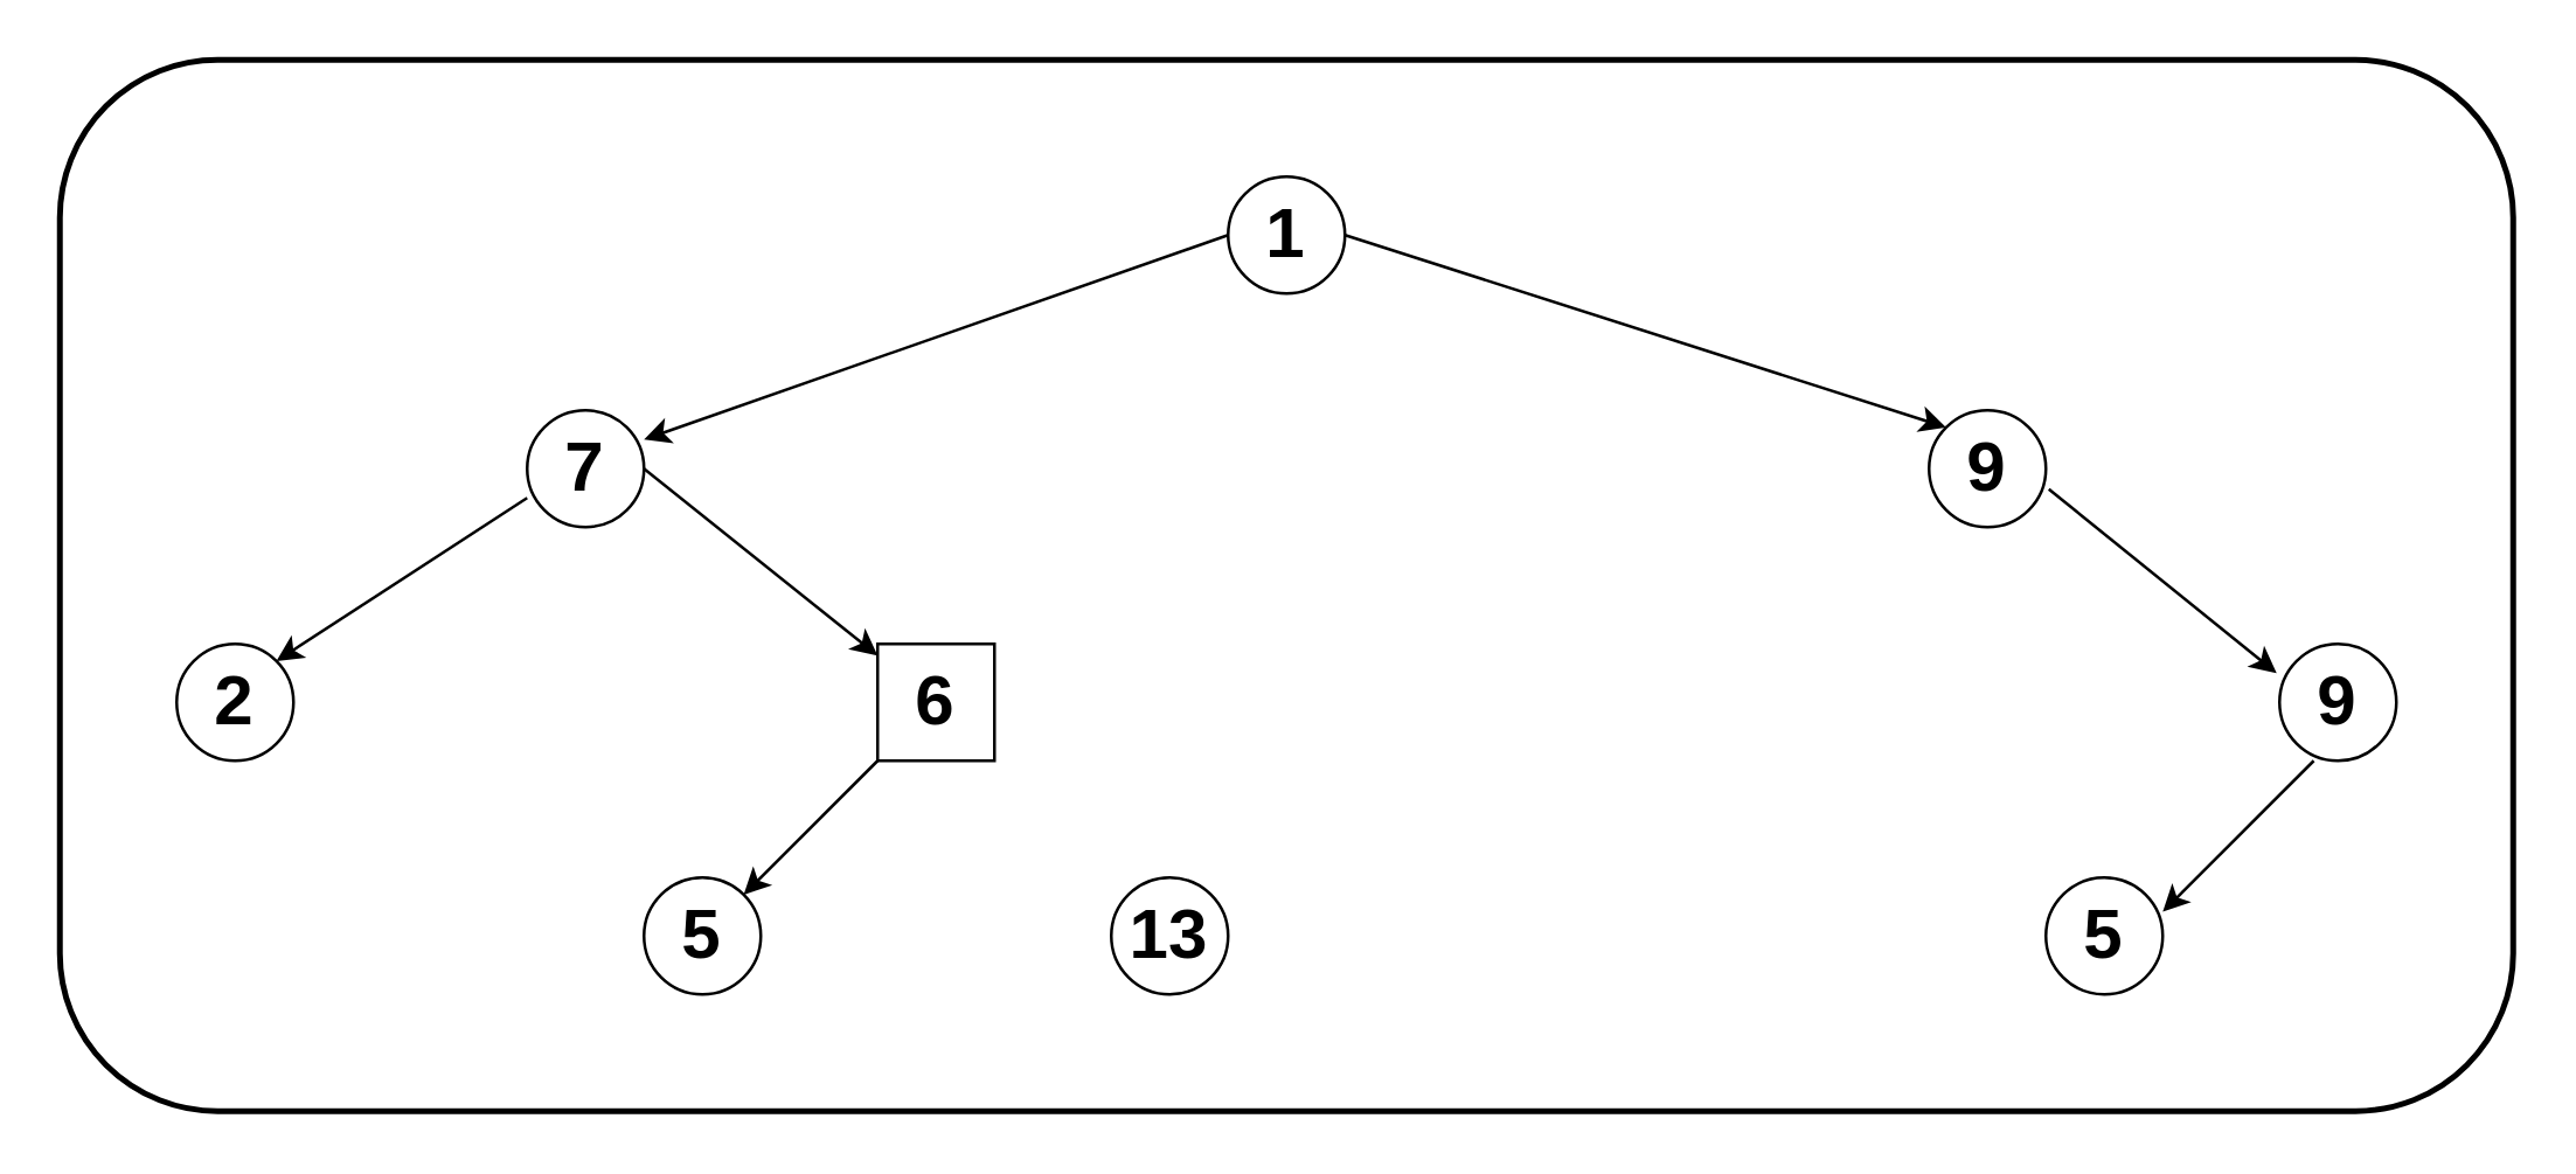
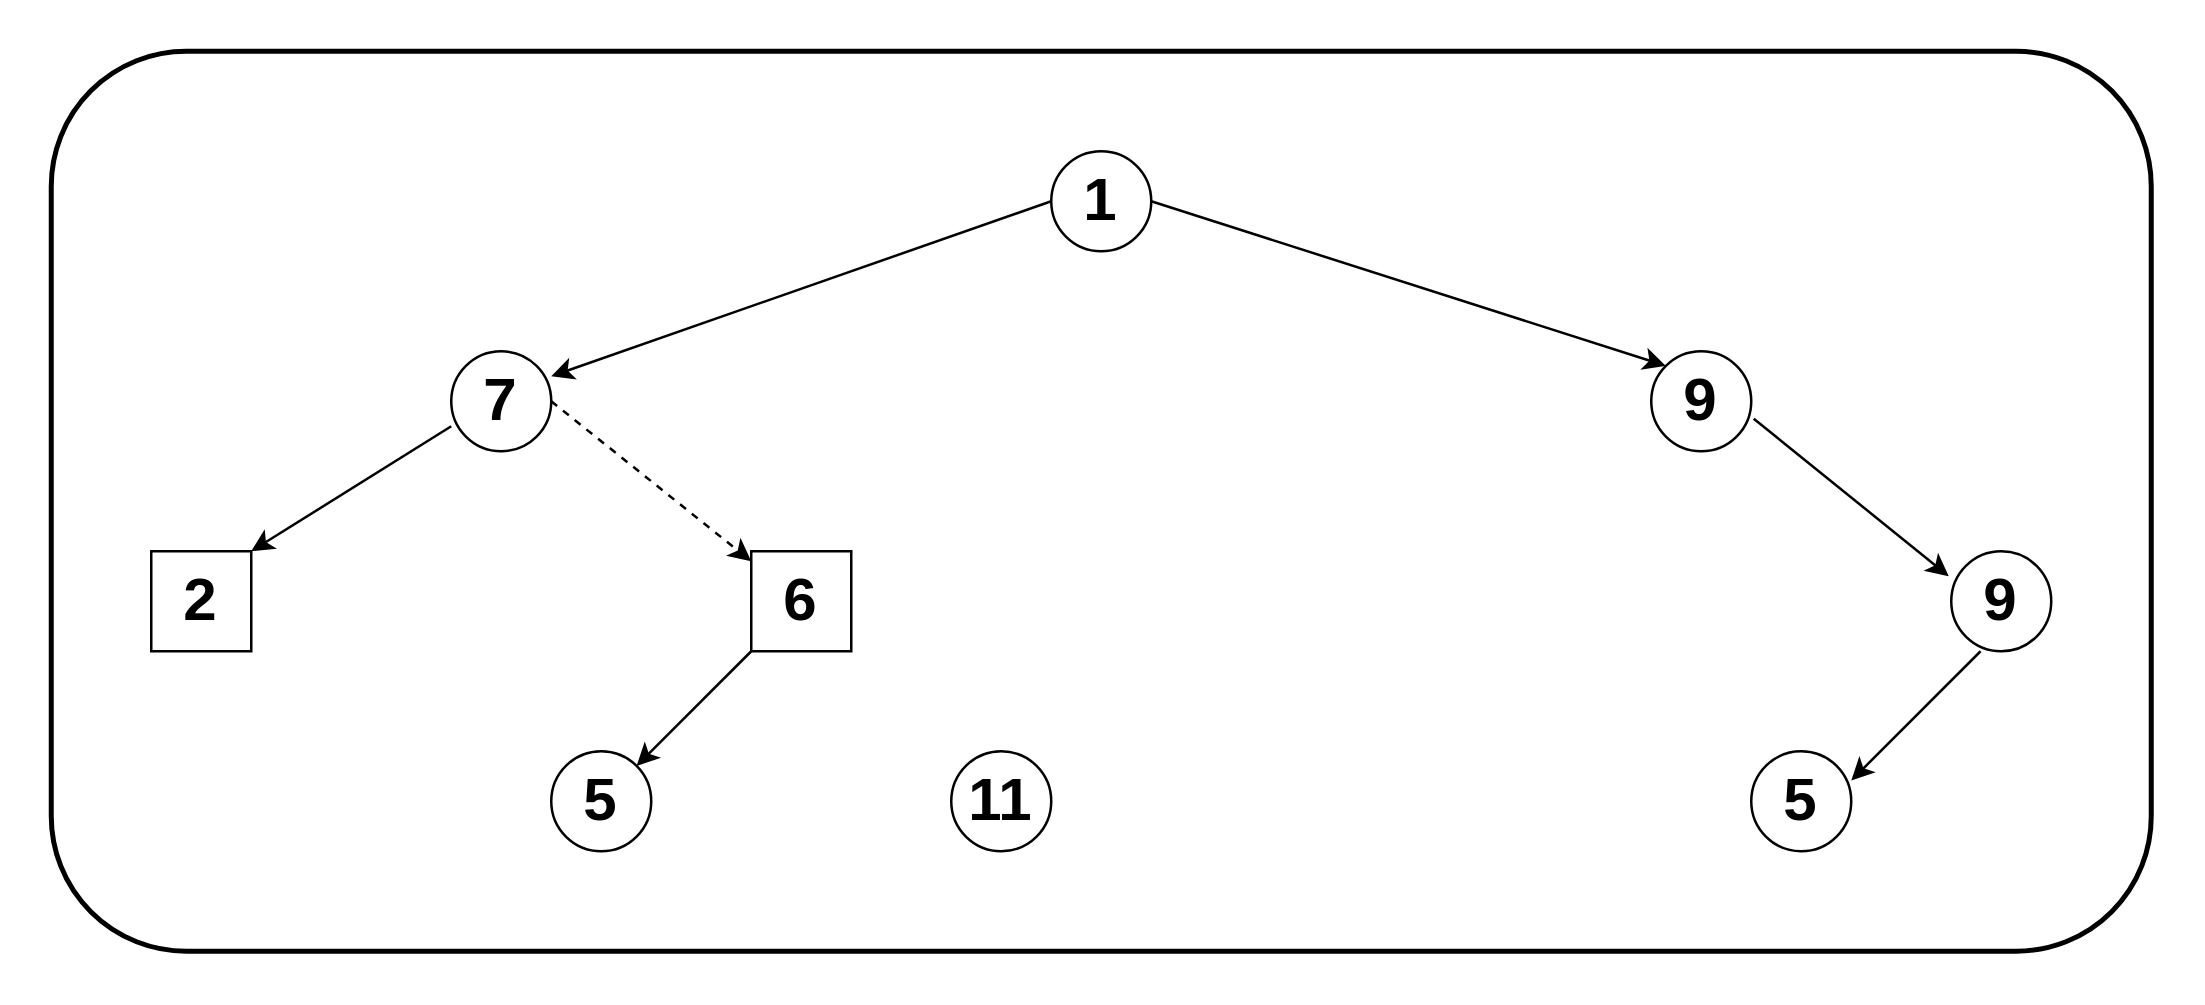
- <mxCell id="17" value="" style="endArrow=classic;html=1;rounded=0;fontSize=24;exitX=1;exitY=0.5;exitDx=0;exitDy=0;" parent="1" source="4" target="6" edge="1"><mxGeometry width="50" height="50" relative="1" as="geometry"><mxPoint x="230" y="170" as="sourcePoint" /><mxPoint x="315.86" y="140" as="targetPoint" /></mxGeometry></mxCell>
+ <mxCell id="17" value="" style="endArrow=classic;html=1;rounded=0;fontSize=24;exitX=1;exitY=0.5;exitDx=0;exitDy=0;dashed=1;" parent="1" source="4" target="6" edge="1"><mxGeometry width="50" height="50" relative="1" as="geometry"><mxPoint x="230" y="170" as="sourcePoint" /><mxPoint x="315.86" y="140" as="targetPoint" /></mxGeometry></mxCell>
- <mxCell id="5" value="&lt;font style=&quot;font-size: 24px;&quot;&gt;&lt;b&gt;2&lt;/b&gt;&lt;/font&gt;" style="ellipse;whiteSpace=wrap;html=1;aspect=fixed;" parent="1" vertex="1"><mxGeometry x="60" y="220" width="40" height="40" as="geometry" /></mxCell>
+ <mxCell id="5" value="&lt;font style=&quot;font-size: 24px;&quot;&gt;&lt;b&gt;2&lt;/b&gt;&lt;/font&gt;" style="whiteSpace=wrap;html=1;aspect=fixed;rounded=0;" parent="1" vertex="1"><mxGeometry x="60" y="220" width="40" height="40" as="geometry" /></mxCell>
- <mxCell id="8" value="&lt;font style=&quot;font-size: 24px;&quot;&gt;&lt;b&gt;13&lt;/b&gt;&lt;/font&gt;" style="ellipse;whiteSpace=wrap;html=1;aspect=fixed;" parent="1" vertex="1"><mxGeometry x="380" y="300" width="40" height="40" as="geometry" /></mxCell>
+ <mxCell id="8" value="&lt;font style=&quot;font-size: 24px;&quot;&gt;&lt;b&gt;11&lt;/b&gt;&lt;/font&gt;" style="ellipse;whiteSpace=wrap;html=1;aspect=fixed;" parent="1" vertex="1"><mxGeometry x="380" y="300" width="40" height="40" as="geometry" /></mxCell>
